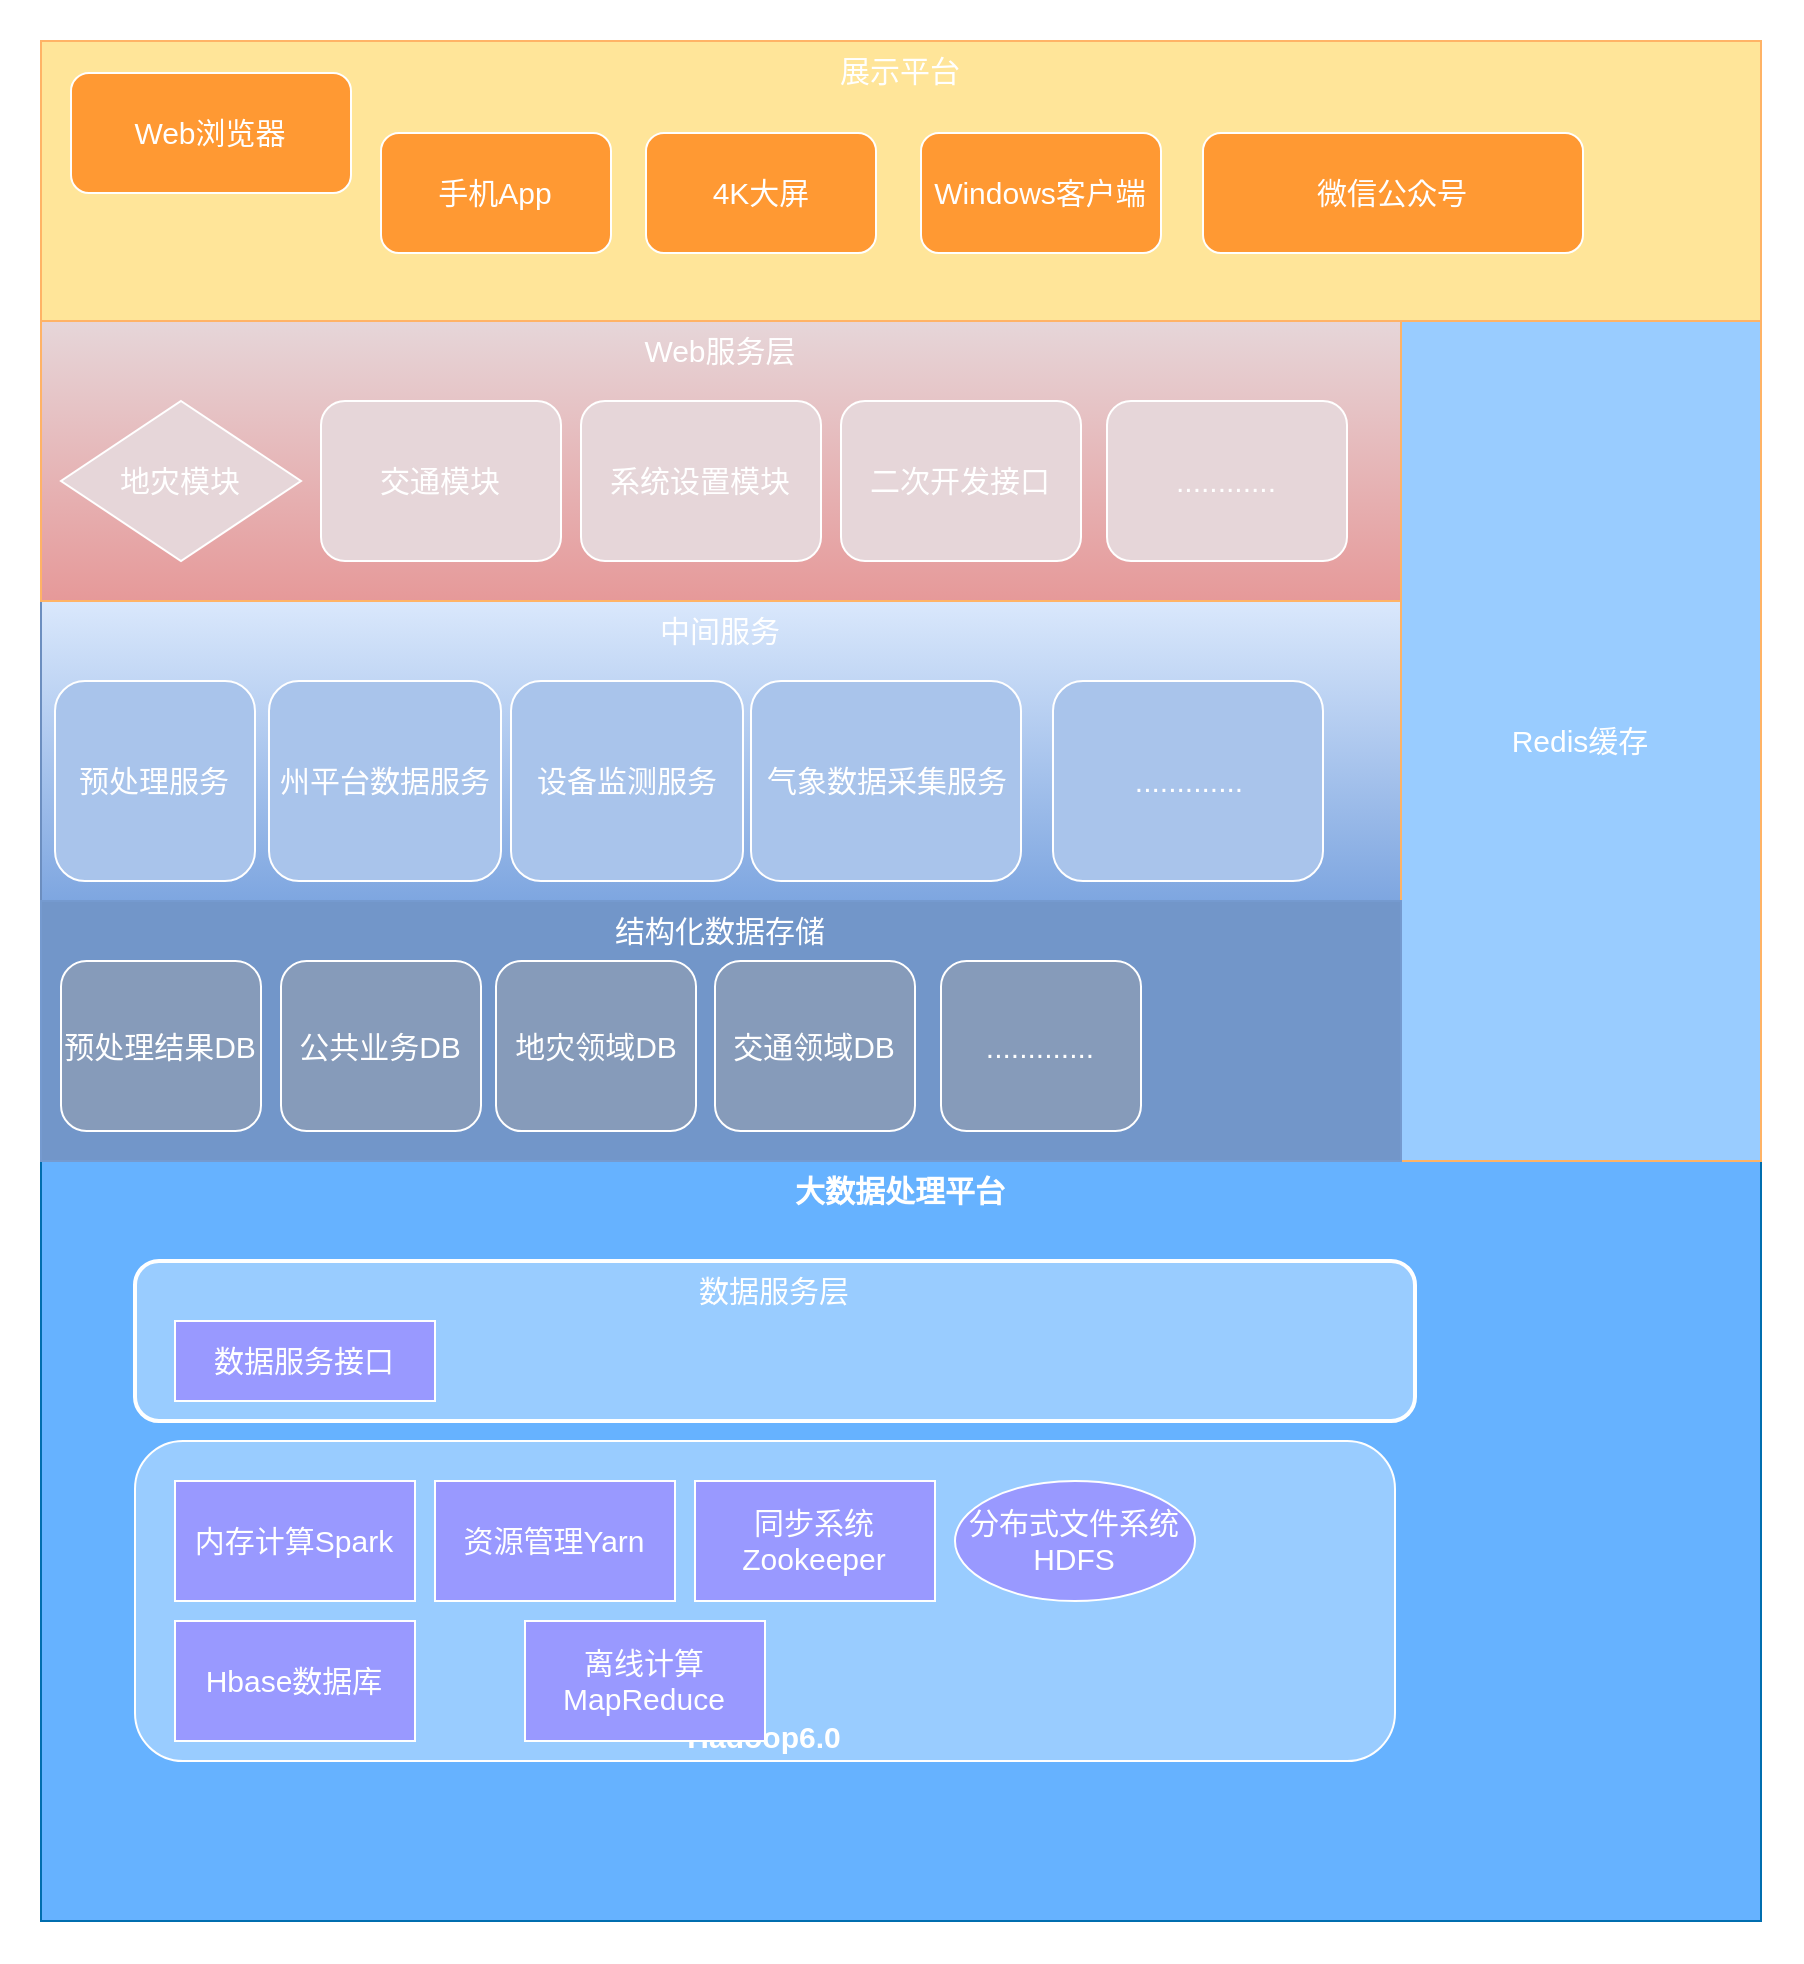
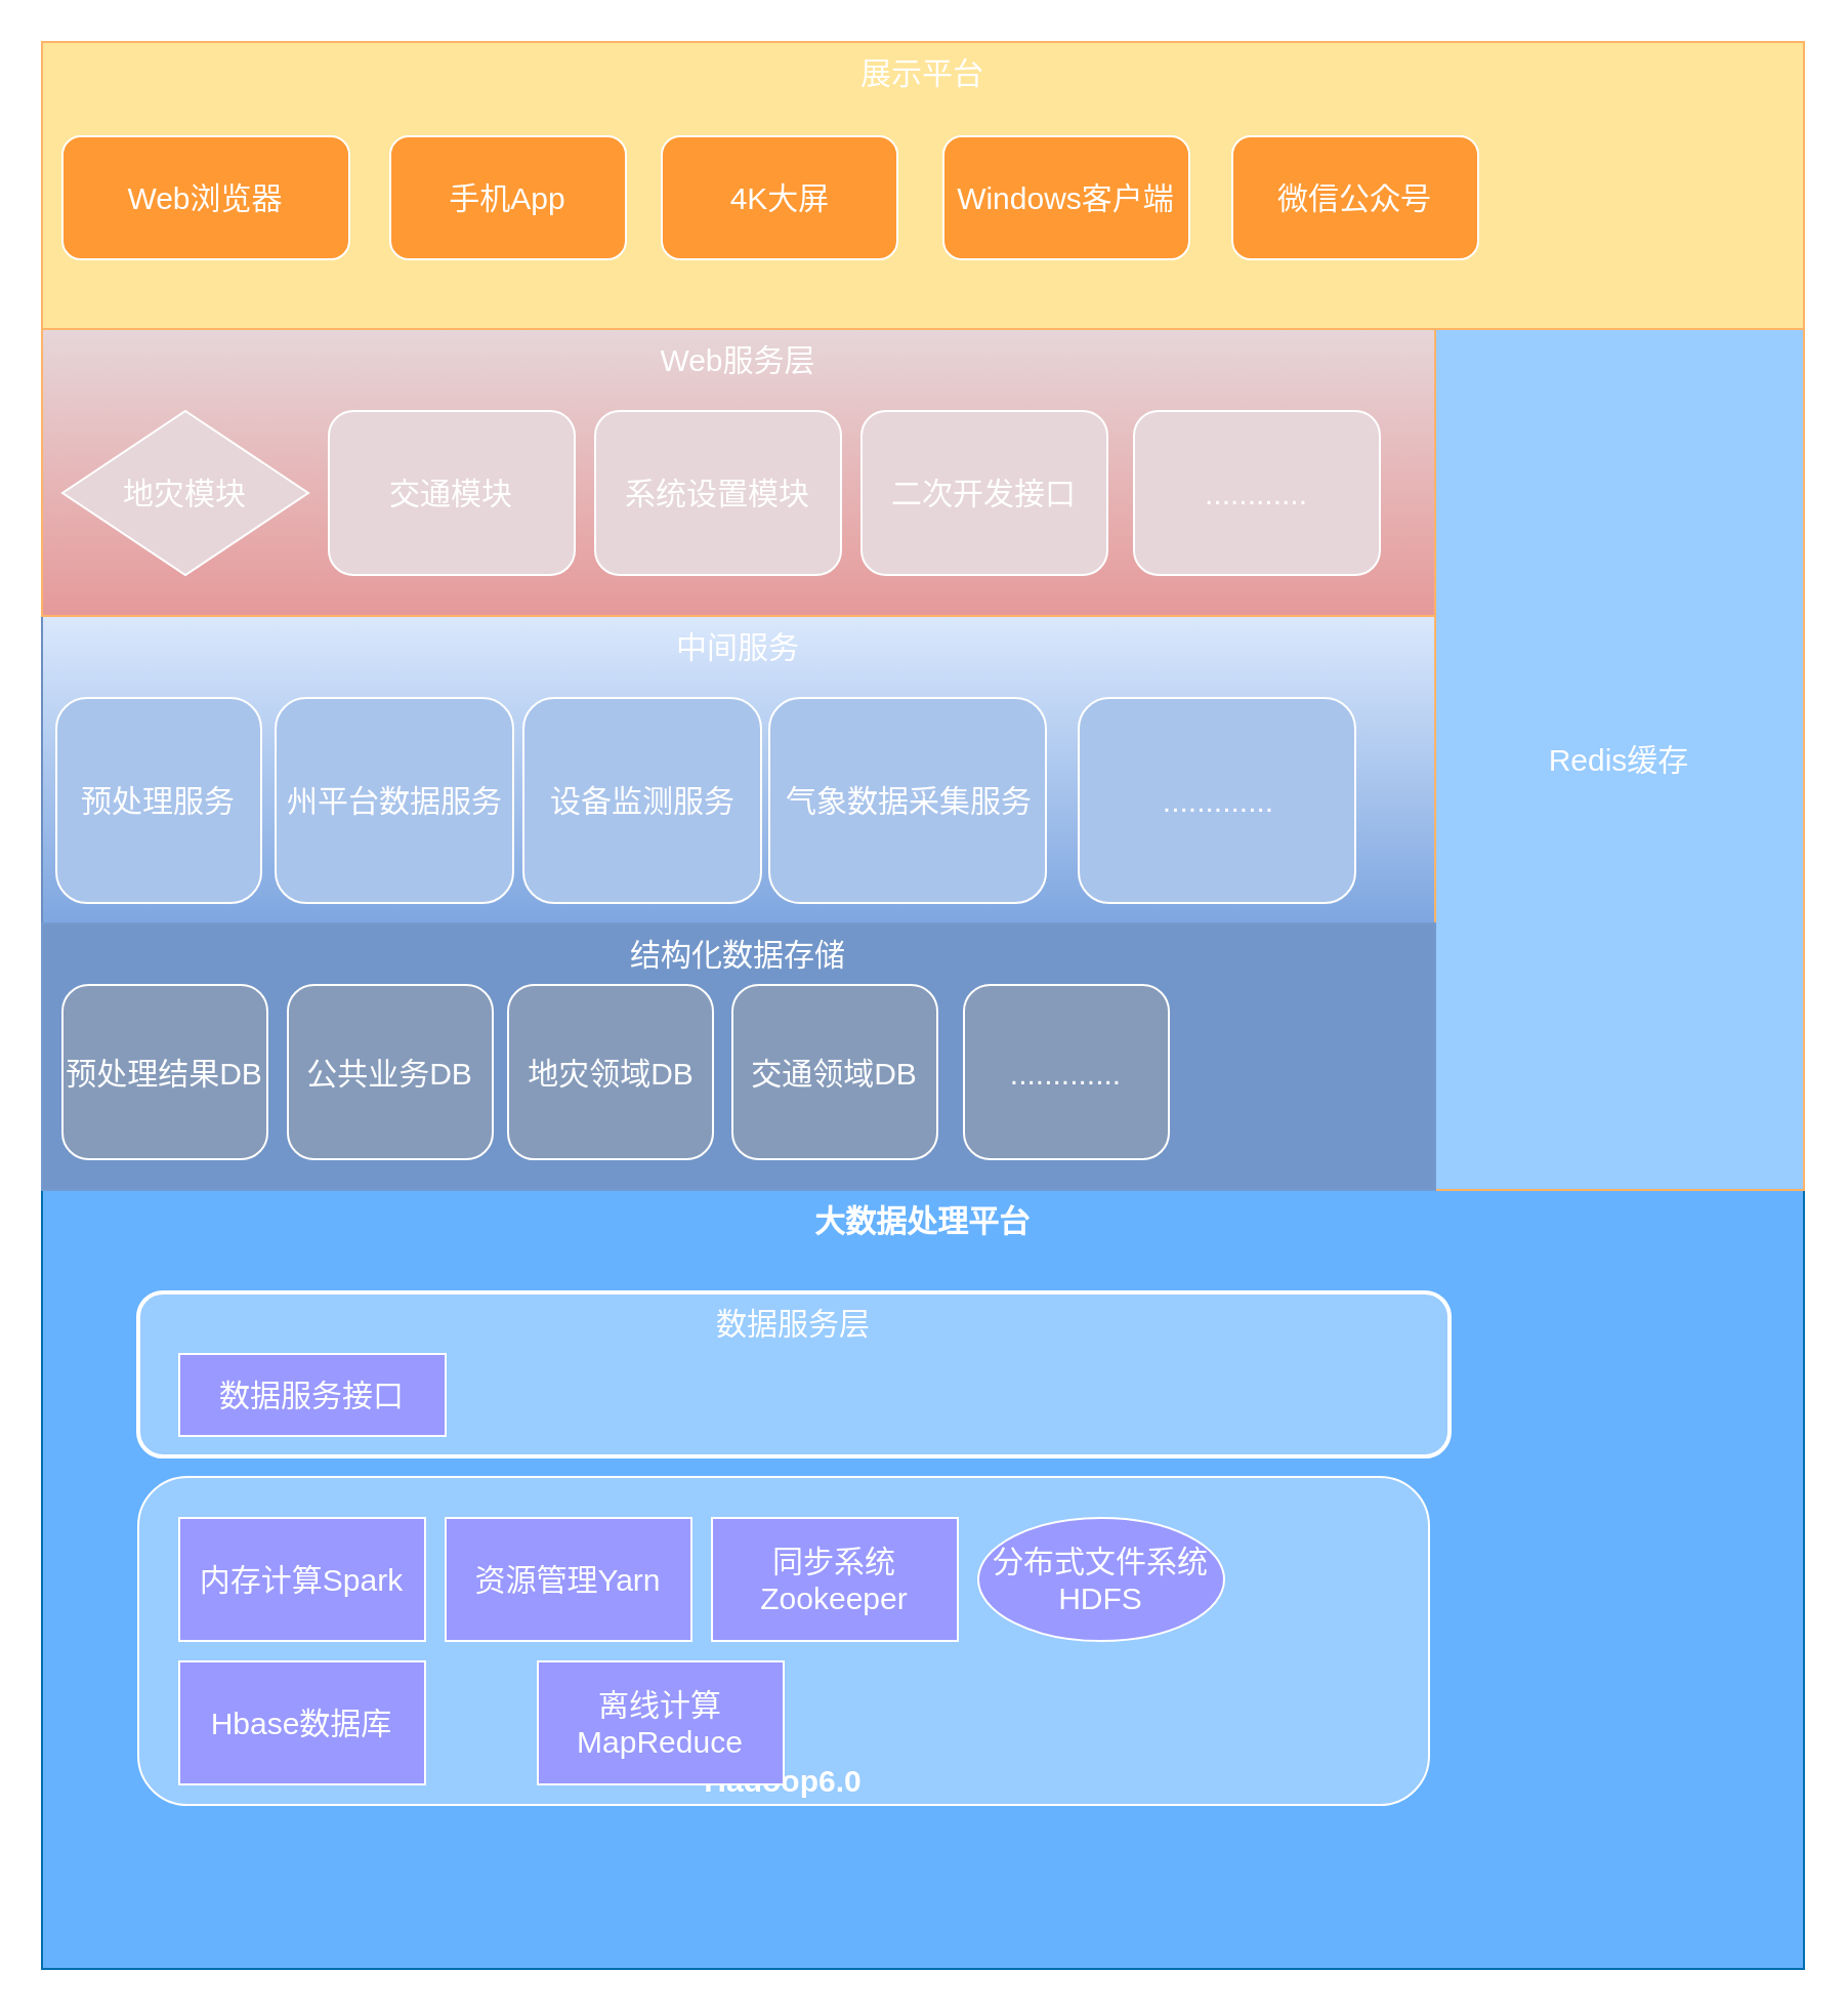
- <mxCell id="14" value="Web浏览器" style="rounded=1;whiteSpace=wrap;html=1;shadow=0;glass=0;comic=0;strokeColor=#FFFFFF;fillColor=#FF9933;fontSize=15;fontColor=#FFFFFF;" vertex="1" parent="1"><mxGeometry x="35" y="36" width="140" height="60" as="geometry" /></mxCell>
+ <mxCell id="14" value="Web浏览器" style="rounded=1;whiteSpace=wrap;html=1;shadow=0;glass=0;comic=0;strokeColor=#FFFFFF;fillColor=#FF9933;fontSize=15;fontColor=#FFFFFF;" vertex="1" parent="1"><mxGeometry x="30" y="66" width="140" height="60" as="geometry" /></mxCell>
- <mxCell id="19" value="微信公众号" style="rounded=1;whiteSpace=wrap;html=1;shadow=0;glass=0;comic=0;strokeColor=#FFFFFF;fillColor=#FF9933;fontSize=15;fontColor=#FFFFFF;" vertex="1" parent="1"><mxGeometry x="601" y="66" width="190" height="60" as="geometry" /></mxCell>
+ <mxCell id="19" value="微信公众号" style="rounded=1;whiteSpace=wrap;html=1;shadow=0;glass=0;comic=0;strokeColor=#FFFFFF;fillColor=#FF9933;fontSize=15;fontColor=#FFFFFF;" vertex="1" parent="1"><mxGeometry x="601" y="66" width="120" height="60" as="geometry" /></mxCell>
